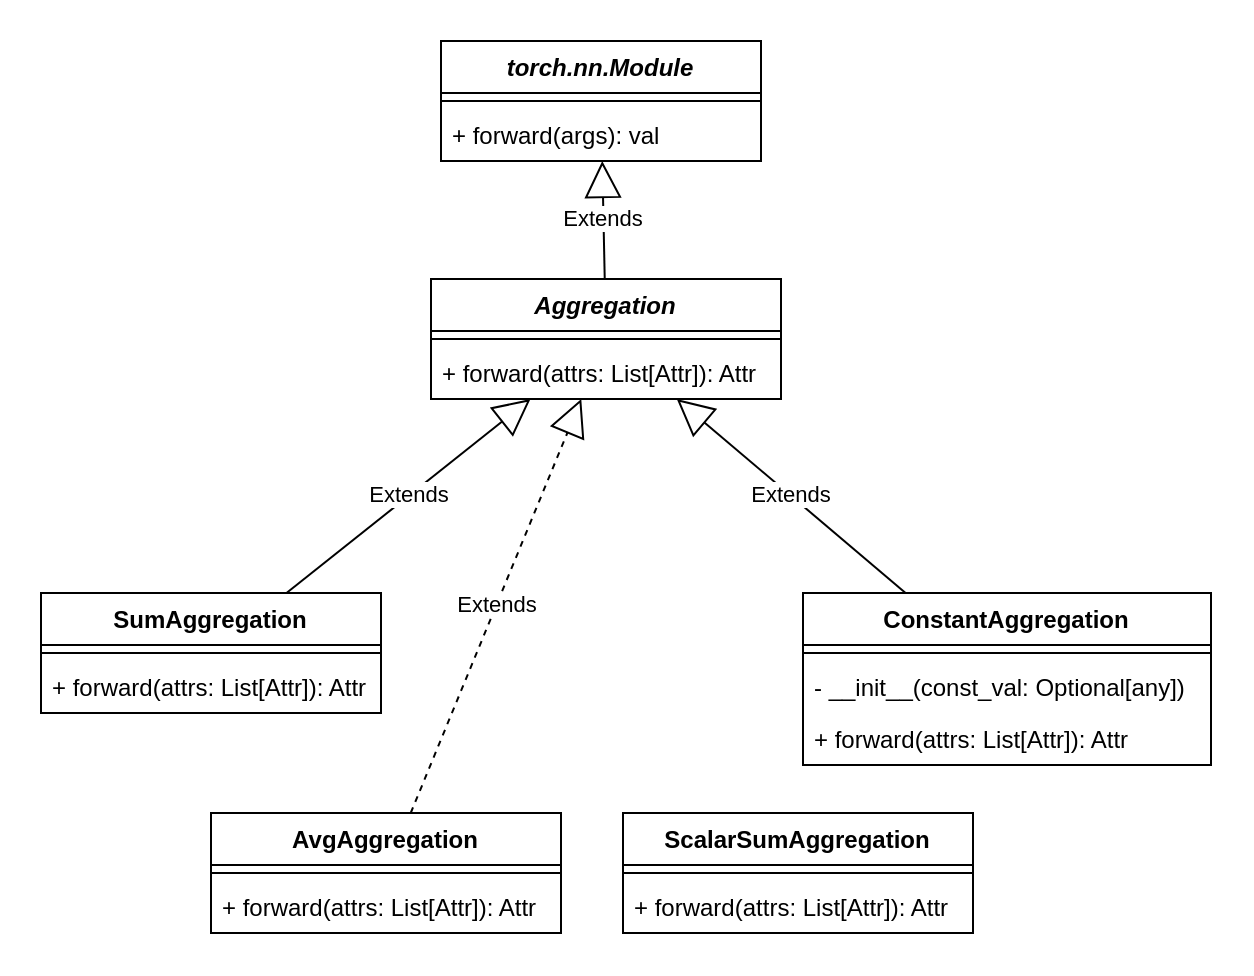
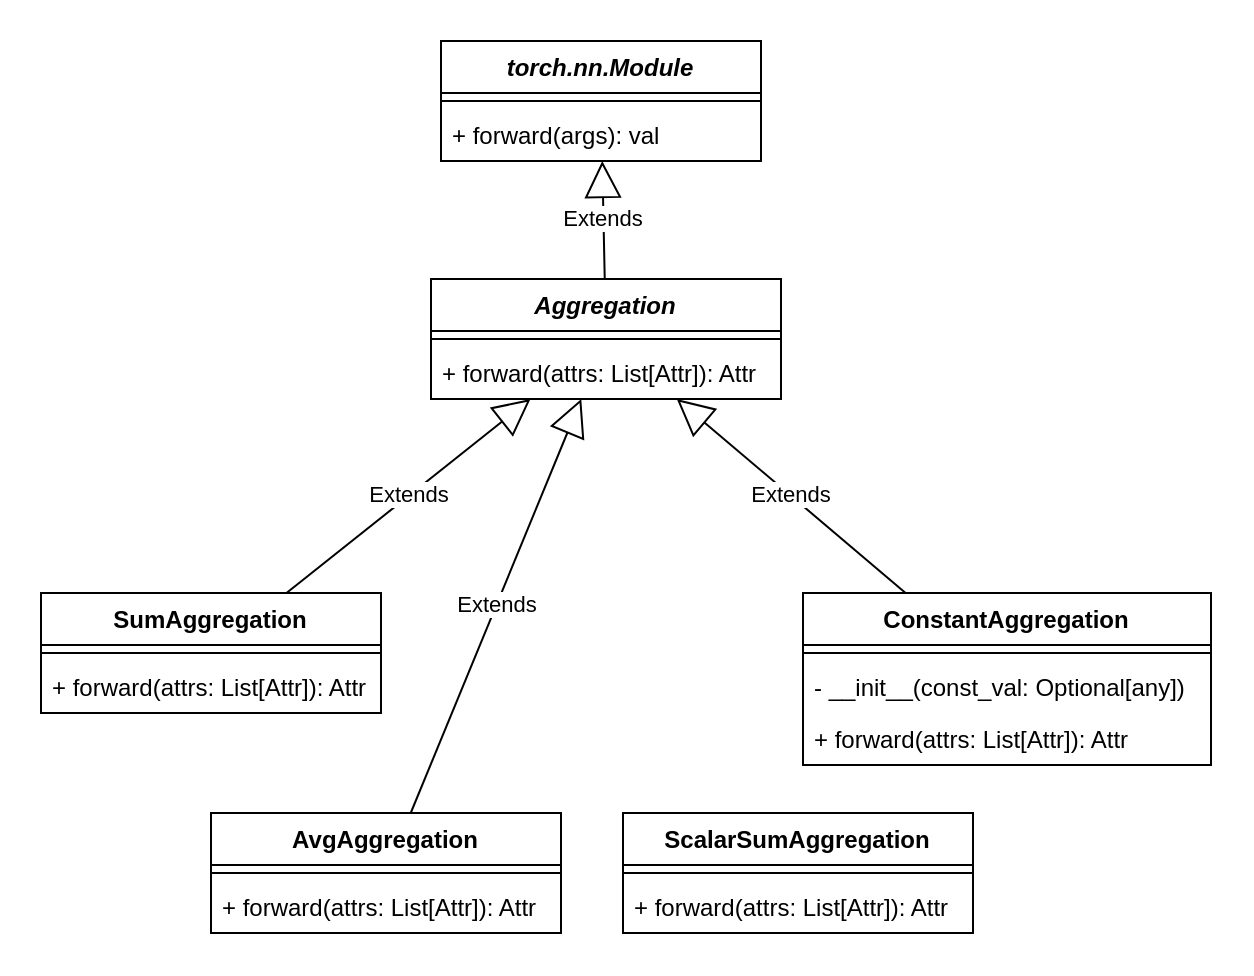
- <mxCell id="16" value="Extends" style="endArrow=block;endSize=16;endFill=0;html=1;dashed=1;" edge="1" parent="1" source="13" target="5"><mxGeometry width="160" relative="1" as="geometry"><mxPoint x="76.26" y="300" as="sourcePoint" /><mxPoint x="123.74" y="233" as="targetPoint" /></mxGeometry></mxCell>
+ <mxCell id="16" value="Extends" style="endArrow=block;endSize=16;endFill=0;html=1;" edge="1" parent="1" source="13" target="5"><mxGeometry width="160" relative="1" as="geometry"><mxPoint x="76.26" y="300" as="sourcePoint" /><mxPoint x="123.74" y="233" as="targetPoint" /></mxGeometry></mxCell>
